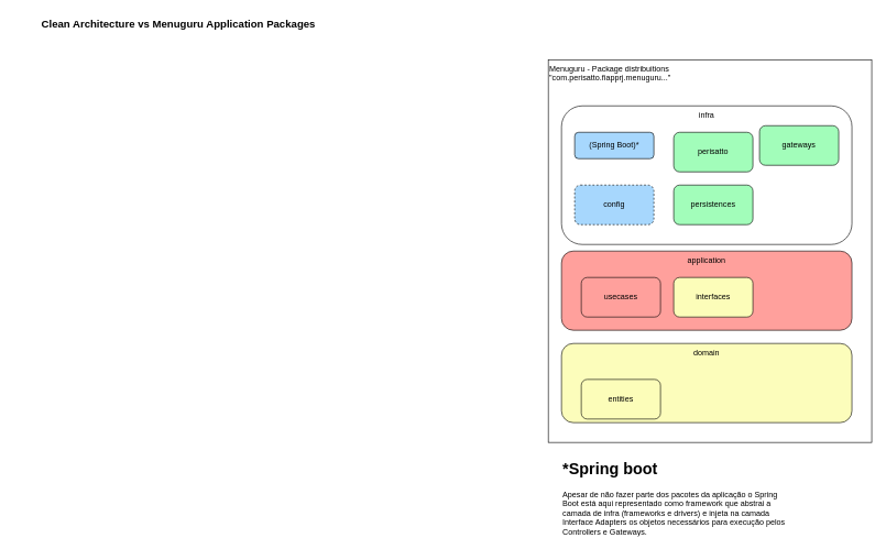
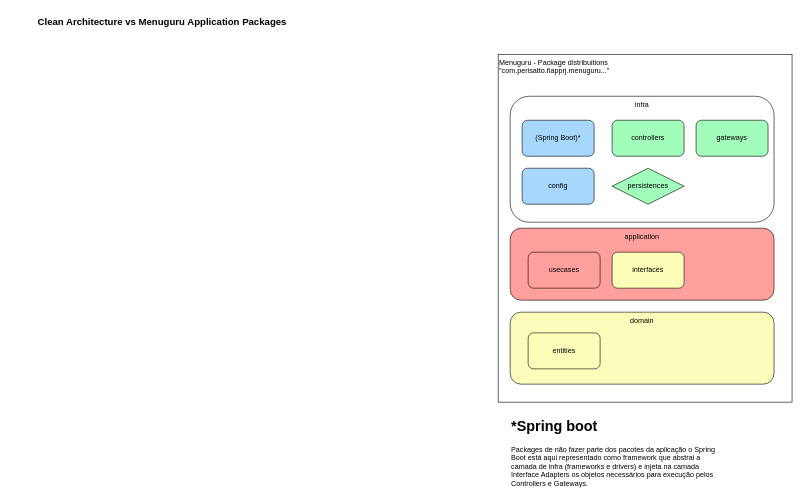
- <mxCell id="9" value="(Spring Boot)*" style="rounded=1;whiteSpace=wrap;html=1;fillColor=#a7d7fd;" vertex="1" parent="1"><mxGeometry x="870" y="200" width="120" height="40" as="geometry" /></mxCell>
+ <mxCell id="9" value="(Spring Boot)*" style="rounded=1;whiteSpace=wrap;html=1;fillColor=#a7d7fd;" vertex="1" parent="1"><mxGeometry x="870" y="200" width="120" height="60" as="geometry" /></mxCell>
- <mxCell id="11" value="gateways" style="rounded=1;whiteSpace=wrap;html=1;fillColor=#a2fdba;" vertex="1" parent="1"><mxGeometry x="1150" y="190" width="120" height="60" as="geometry" /></mxCell>
+ <mxCell id="11" value="gateways" style="rounded=1;whiteSpace=wrap;html=1;fillColor=#a2fdba;" vertex="1" parent="1"><mxGeometry x="1160" y="200" width="120" height="60" as="geometry" /></mxCell>
- <mxCell id="10" value="perisatto" style="rounded=1;whiteSpace=wrap;html=1;fillColor=#a2fdba;" vertex="1" parent="1"><mxGeometry x="1020" y="200" width="120" height="60" as="geometry" /></mxCell>
+ <mxCell id="10" value="controllers" style="rounded=1;whiteSpace=wrap;html=1;fillColor=#a2fdba;" vertex="1" parent="1"><mxGeometry x="1020" y="200" width="120" height="60" as="geometry" /></mxCell>
- <mxCell id="16" value="config" style="rounded=1;whiteSpace=wrap;html=1;fillColor=#a7d7fd;dashed=1;" vertex="1" parent="1"><mxGeometry x="870" y="280" width="120" height="60" as="geometry" /></mxCell>
+ <mxCell id="16" value="config" style="rounded=1;whiteSpace=wrap;html=1;fillColor=#a7d7fd;" vertex="1" parent="1"><mxGeometry x="870" y="280" width="120" height="60" as="geometry" /></mxCell>
- <mxCell id="12" value="persistences" style="rounded=1;whiteSpace=wrap;html=1;fillColor=#a2fdba;" vertex="1" parent="1"><mxGeometry x="1020" y="280" width="120" height="60" as="geometry" /></mxCell>
+ <mxCell id="12" value="persistences" style="rhombus;whiteSpace=wrap;html=1;fillColor=#a2fdba;" vertex="1" parent="1"><mxGeometry x="1020" y="280" width="120" height="60" as="geometry" /></mxCell>
- <mxCell id="5" value="entities" style="rounded=1;whiteSpace=wrap;html=1;fillColor=#fcfdb9;" vertex="1" parent="1"><mxGeometry x="880" y="574.5" width="120" height="60" as="geometry" /></mxCell>
+ <mxCell id="5" value="entities" style="rounded=1;whiteSpace=wrap;html=1;fillColor=#fcfdb9;" vertex="1" parent="1"><mxGeometry x="880" y="554.5" width="120" height="60" as="geometry" /></mxCell>
- <mxCell id="15" value="&lt;h1 style=&quot;margin-top: 0px;&quot;&gt;*Spring boot&lt;/h1&gt;&lt;p&gt;Apesar de não fazer parte dos pacotes da aplicação o Spring Boot está aqui representado como framework que abstrai a camada de infra (frameworks e drivers) e injeta na camada Interface Adapters os objetos necessários para execução pelos Controllers e Gateways.&lt;/p&gt;" style="text;html=1;whiteSpace=wrap;overflow=hidden;rounded=0;" vertex="1" parent="1"><mxGeometry x="850" y="690" width="350" height="120" as="geometry" /></mxCell>
+ <mxCell id="15" value="&lt;h1 style=&quot;margin-top: 0px;&quot;&gt;*Spring boot&lt;/h1&gt;&lt;p&gt;Packages de não fazer parte dos pacotes da aplicação o Spring Boot está aqui representado como framework que abstrai a camada de infra (frameworks e drivers) e injeta na camada Interface Adapters os objetos necessários para execução pelos Controllers e Gateways.&lt;/p&gt;" style="text;html=1;whiteSpace=wrap;overflow=hidden;rounded=0;" vertex="1" parent="1"><mxGeometry x="850" y="690" width="350" height="120" as="geometry" /></mxCell>
